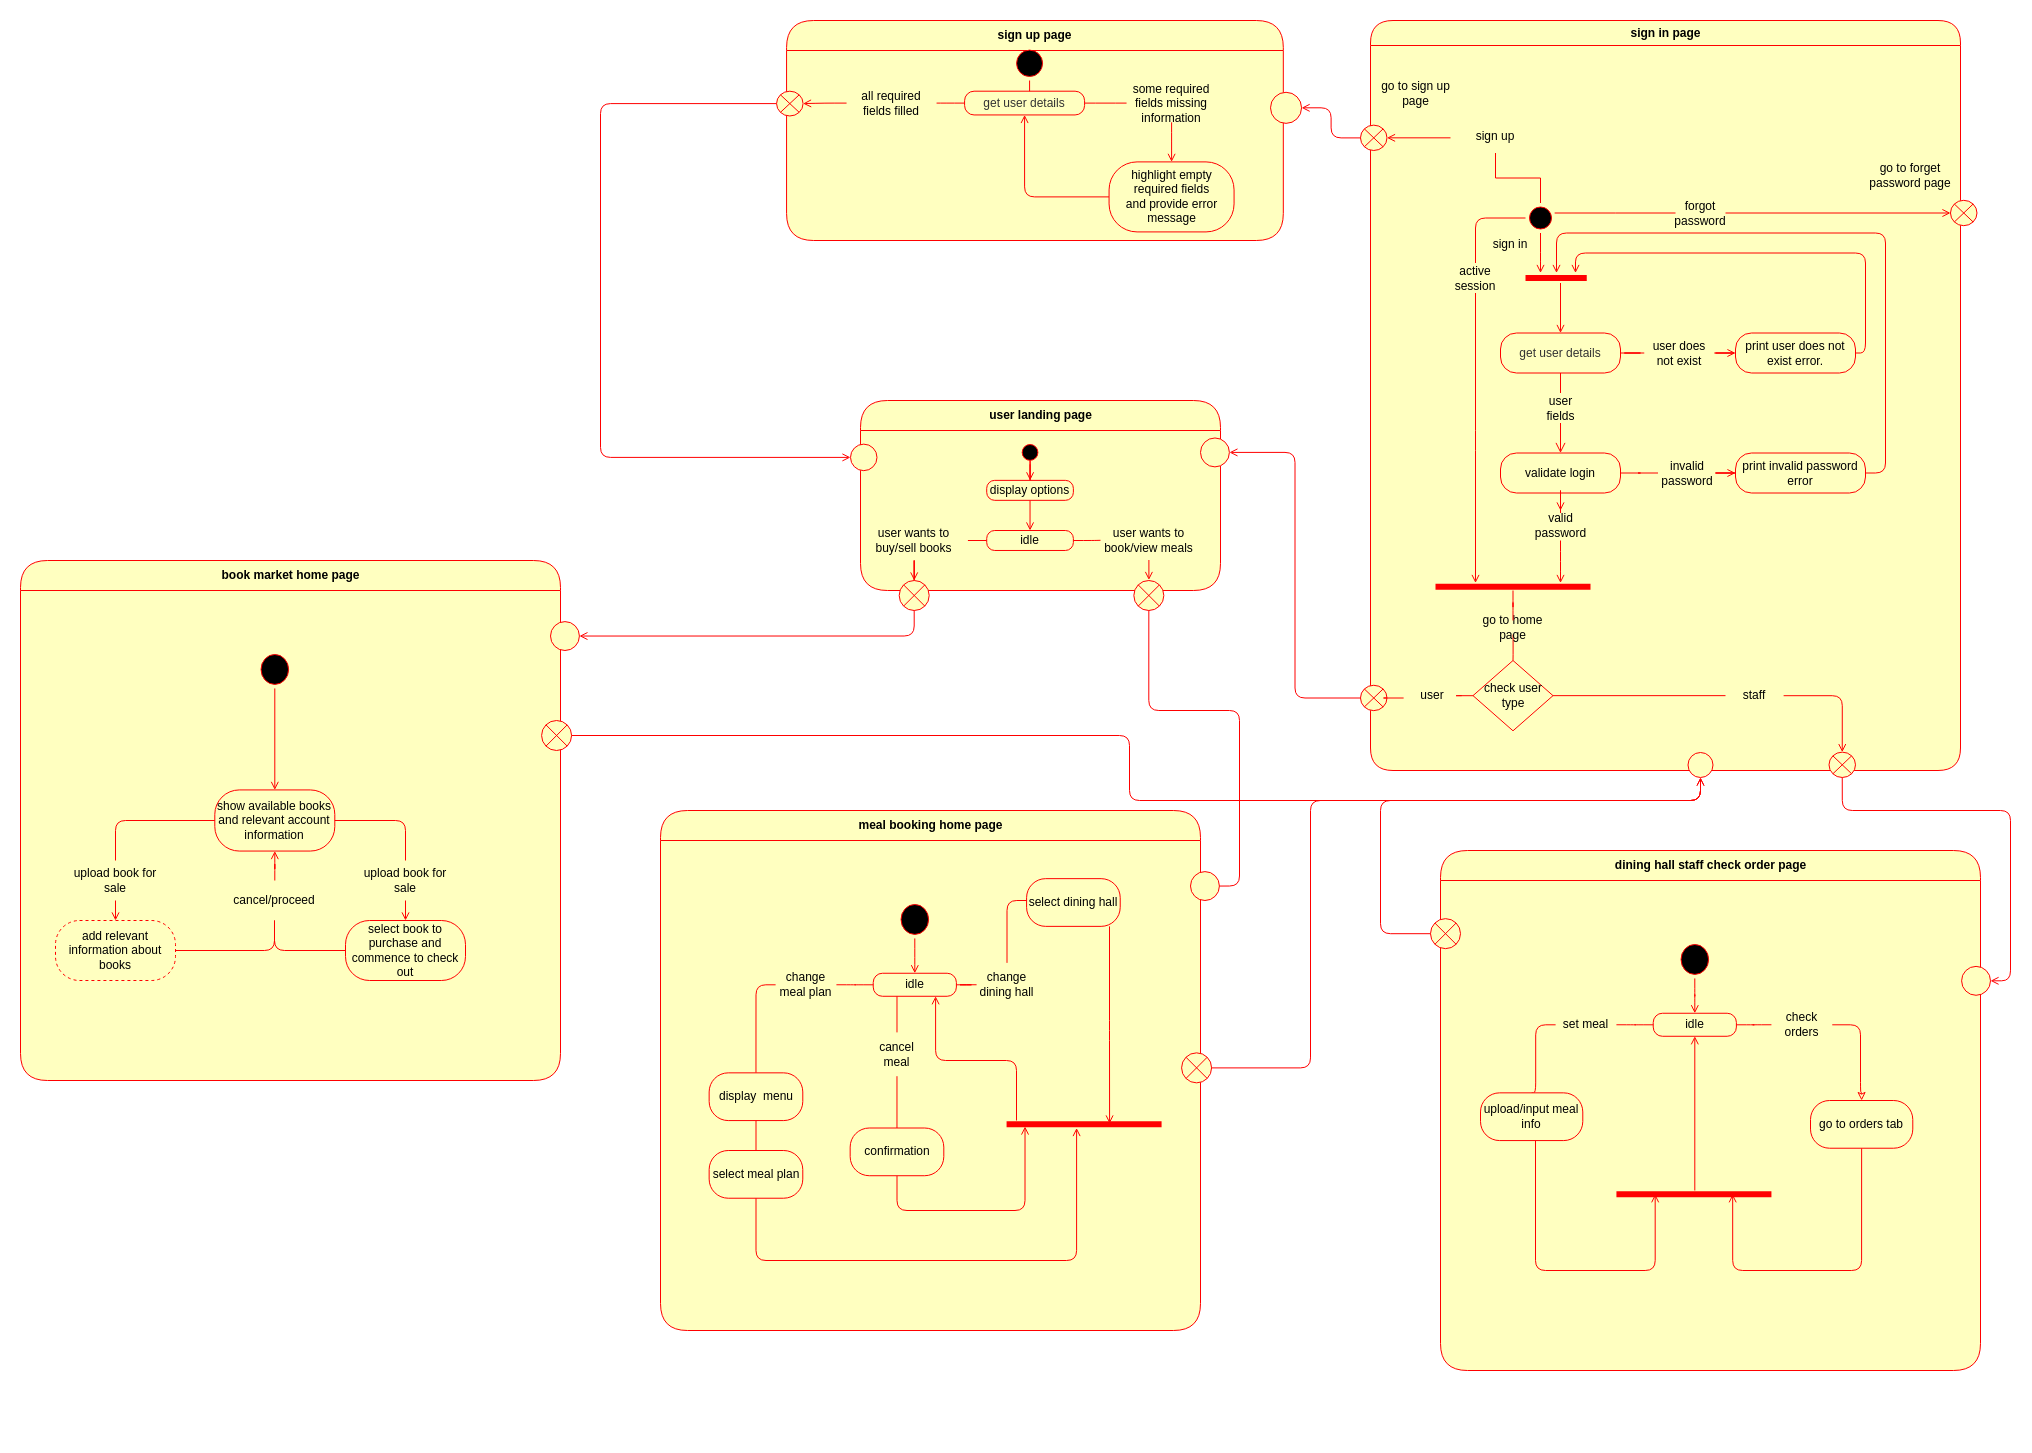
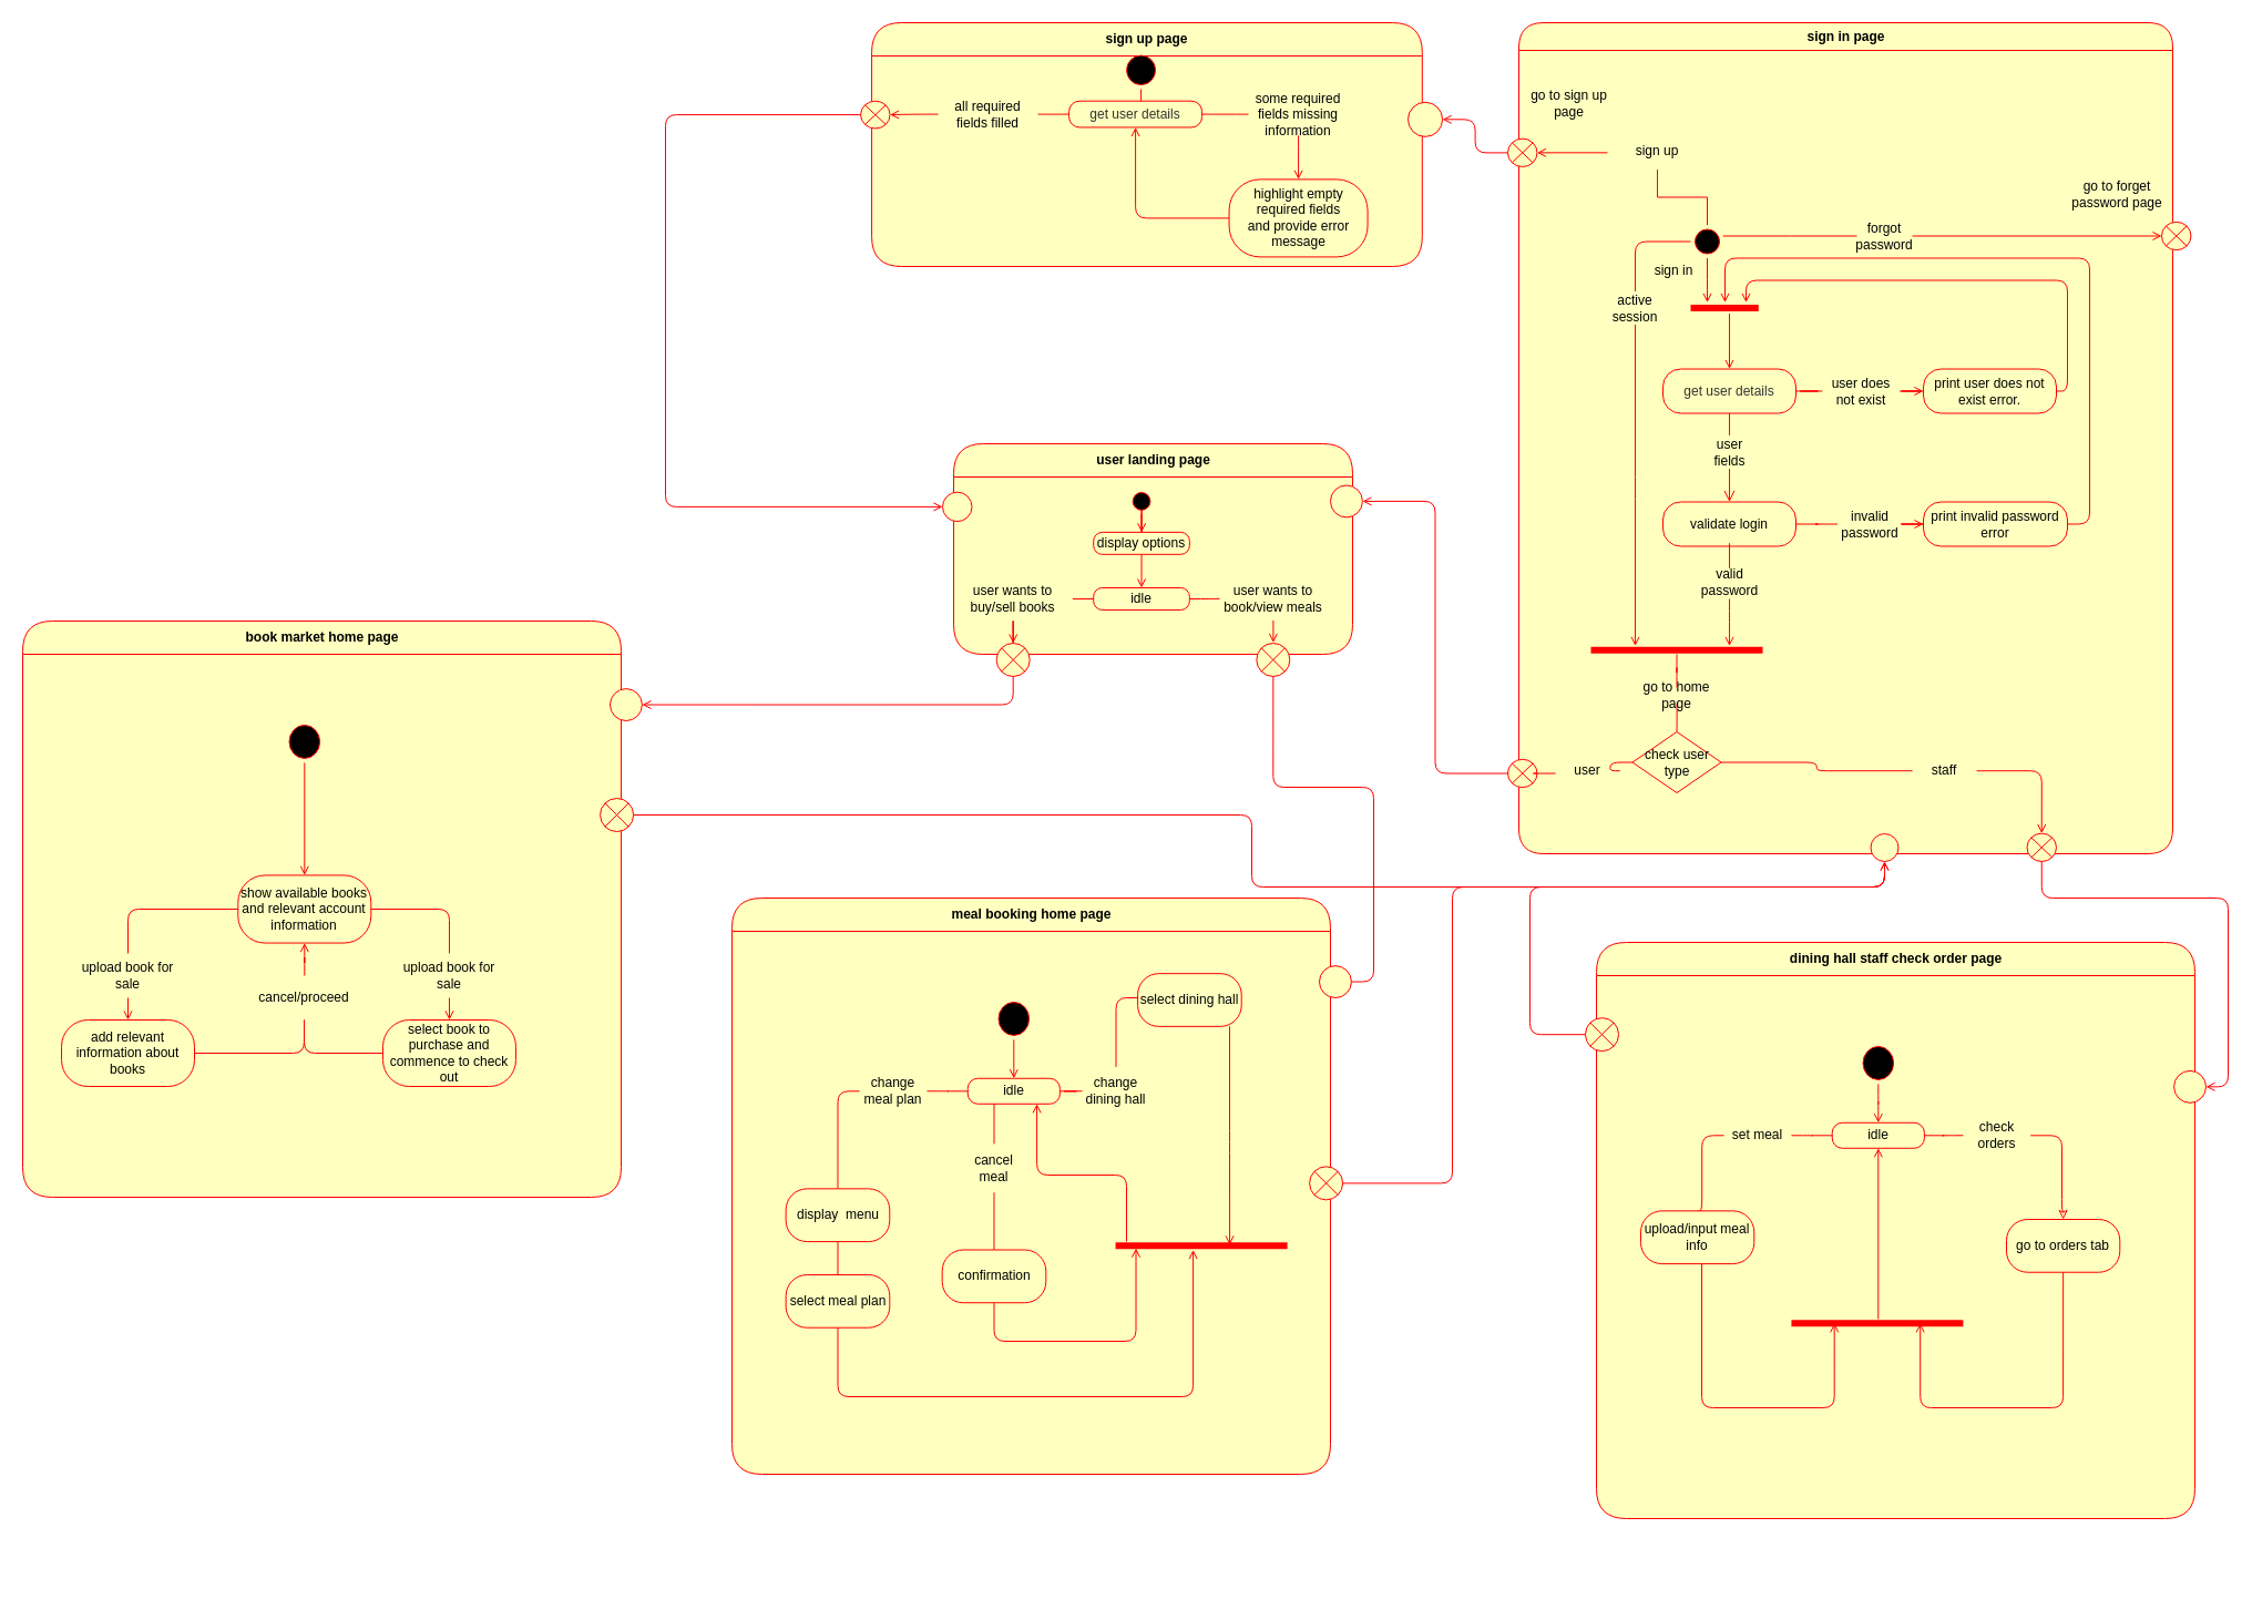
- <mxCell id="57" style="edgeStyle=orthogonalEdgeStyle;rounded=0;orthogonalLoop=1;jettySize=auto;html=1;startArrow=none;startFill=0;endArrow=open;endFill=0;endSize=6;strokeColor=#FF0000;" parent="27" source="32" target="56" edge="1"><mxGeometry relative="1" as="geometry"><mxPoint x="210" y="472.5" as="sourcePoint" /><mxPoint x="210" y="542.5" as="targetPoint" /><Array as="points" /></mxGeometry></mxCell>
+ <mxCell id="57" style="edgeStyle=orthogonalEdgeStyle;rounded=0;orthogonalLoop=1;jettySize=auto;html=1;startArrow=none;startFill=0;endArrow=none;endFill=0;endSize=6;strokeColor=#FF0000;" parent="27" source="32" target="56" edge="1"><mxGeometry relative="1" as="geometry"><mxPoint x="210" y="472.5" as="sourcePoint" /><mxPoint x="210" y="542.5" as="targetPoint" /><Array as="points" /></mxGeometry></mxCell>
- <mxCell id="68" value="check user type" style="rhombus;whiteSpace=wrap;html=1;fillColor=#ffffc0;strokeColor=#ff0000;" parent="27" vertex="1"><mxGeometry x="122.51" y="640.0" width="80" height="70.3" as="geometry" /></mxCell>
+ <mxCell id="68" value="check user type" style="rhombus;whiteSpace=wrap;html=1;fillColor=#ffffc0;strokeColor=#ff0000;" parent="27" vertex="1"><mxGeometry x="122.51" y="640.0" width="80" height="55" as="geometry" /></mxCell>
- <mxCell id="145" value="add relevant information about books" style="whiteSpace=wrap;html=1;rounded=1;strokeColor=#ff0000;fillColor=#ffffc0;arcSize=40;dashed=1;" vertex="1" parent="137"><mxGeometry x="35.001" y="360.0" width="120" height="60" as="geometry" /></mxCell>
+ <mxCell id="145" value="add relevant information about books" style="whiteSpace=wrap;html=1;rounded=1;strokeColor=#ff0000;fillColor=#ffffc0;arcSize=40;" vertex="1" parent="137"><mxGeometry x="35.001" y="360.0" width="120" height="60" as="geometry" /></mxCell>
